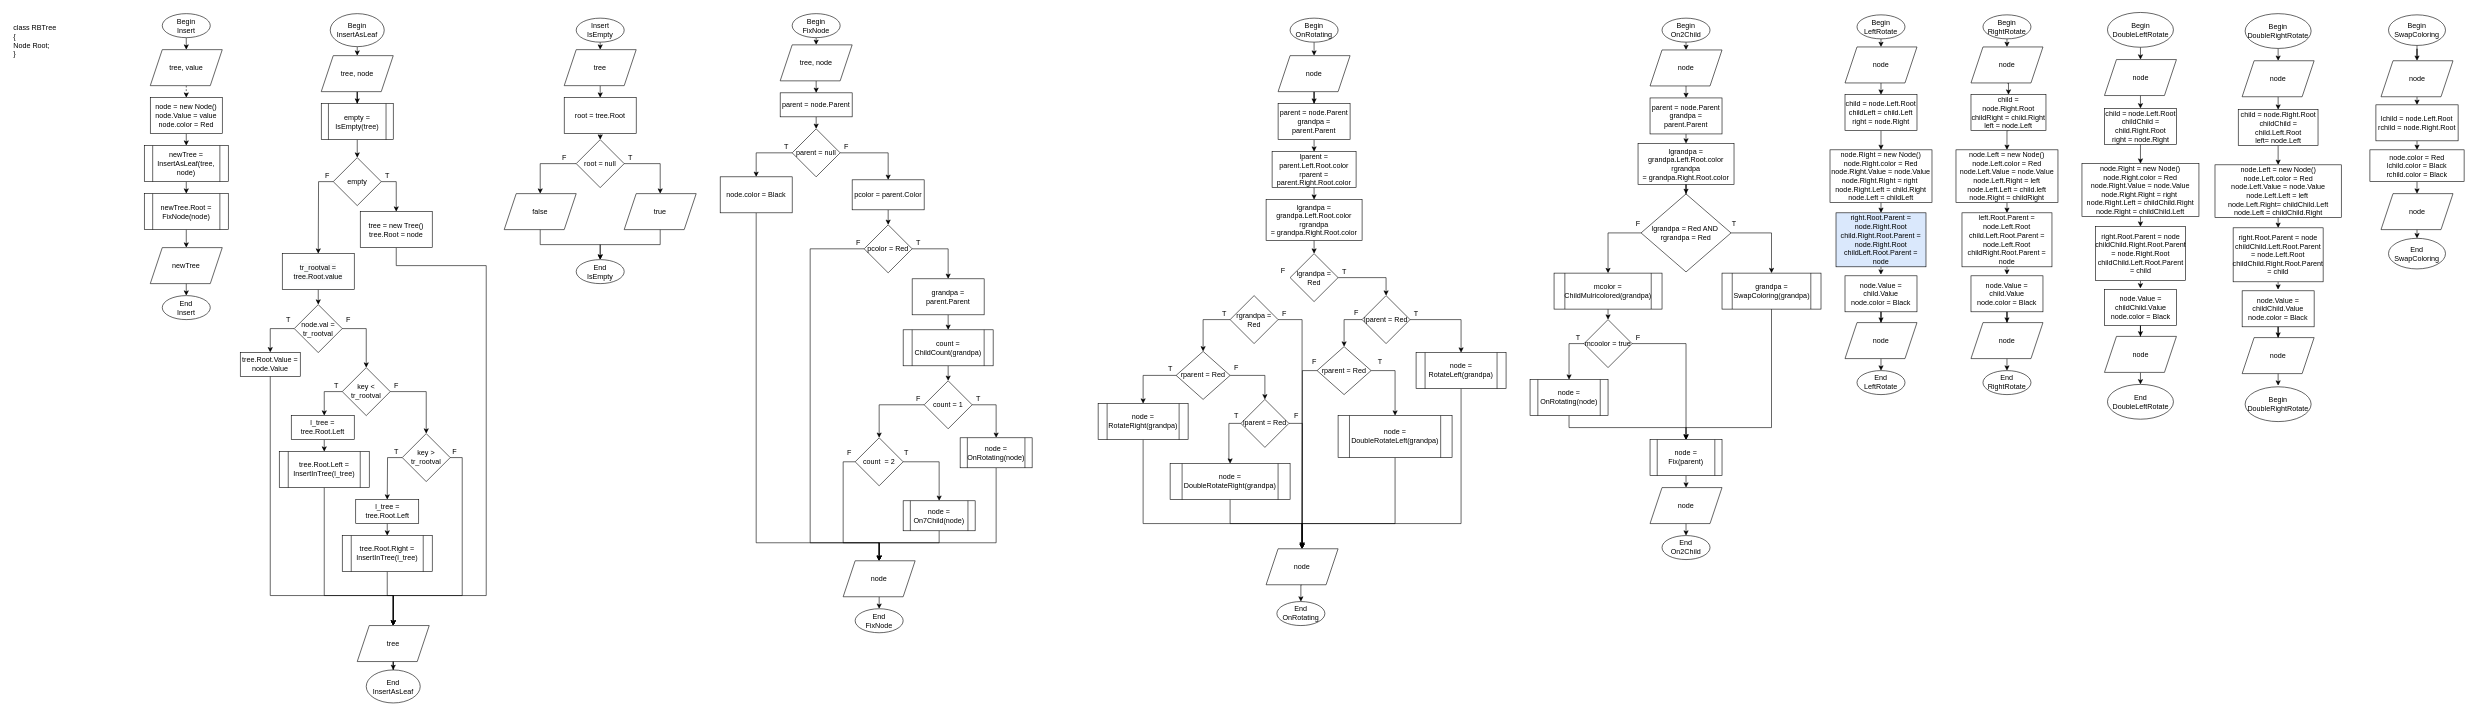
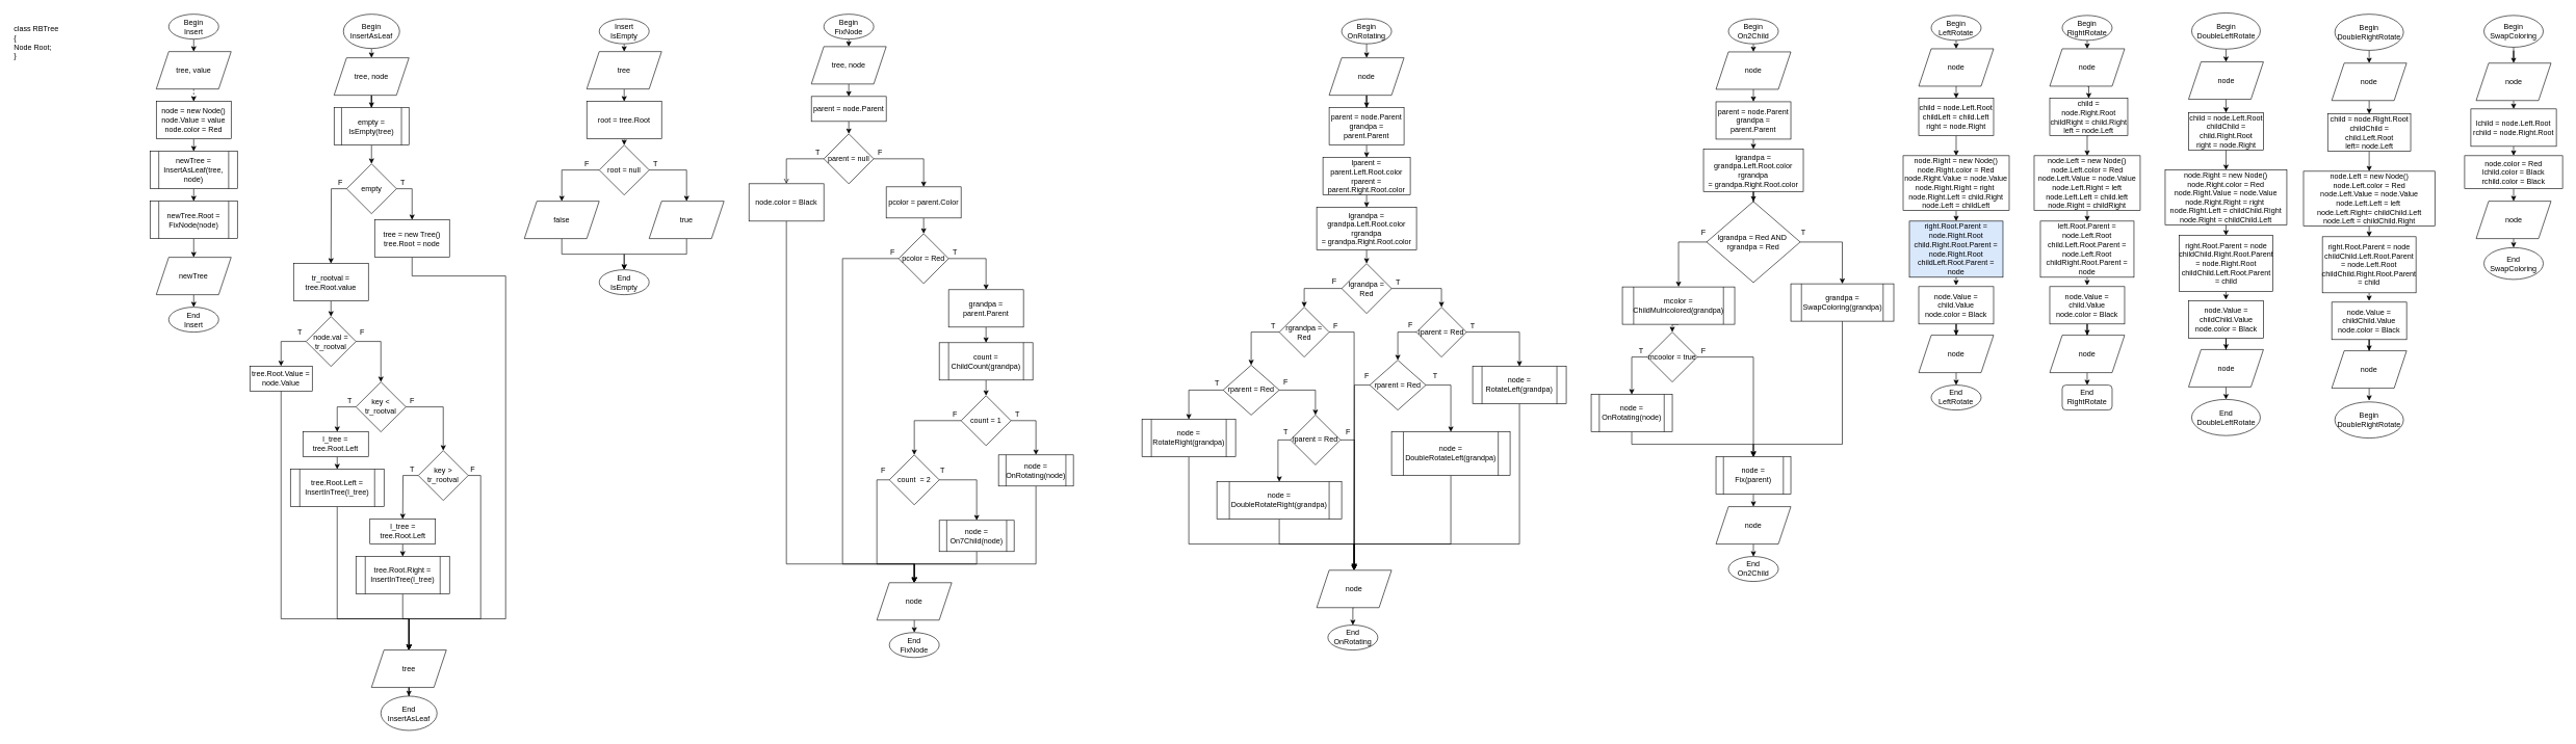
- <mxCell id="80" style="edgeStyle=orthogonalEdgeStyle;rounded=0;orthogonalLoop=1;jettySize=auto;html=1;exitX=0;exitY=0.5;exitDx=0;exitDy=0;" parent="1" source="82" target="84" edge="1"><mxGeometry relative="1" as="geometry" /></mxCell>
+ <mxCell id="80" style="edgeStyle=orthogonalEdgeStyle;rounded=0;orthogonalLoop=1;jettySize=auto;html=1;exitX=0;exitY=0.5;exitDx=0;exitDy=0;endArrow=open;" parent="1" source="82" target="84" edge="1"><mxGeometry relative="1" as="geometry" /></mxCell>
+ <mxCell id="127" style="edgeStyle=orthogonalEdgeStyle;rounded=0;orthogonalLoop=1;jettySize=auto;html=1;exitX=0;exitY=0.5;exitDx=0;exitDy=0;entryX=0.5;entryY=0;entryDx=0;entryDy=0;" parent="1" source="128" target="144" edge="1"><mxGeometry relative="1" as="geometry" /></mxCell>
- <mxCell id="181" value="mcolor = ChildMulricolored(grandpa)" style="shape=process;whiteSpace=wrap;html=1;backgroundOutline=1;align=center;" parent="1" vertex="1"><mxGeometry x="2590" y="454.5" width="180" height="60" as="geometry" /></mxCell>
+ <mxCell id="181" value="mcolor = ChildMulricolored(grandpa)" style="shape=process;whiteSpace=wrap;html=1;backgroundOutline=1;align=center;" parent="1" vertex="1"><mxGeometry x="2600" y="459.5" width="180" height="60" as="geometry" /></mxCell>
- <mxCell id="225" value="End&lt;br&gt;RightRotate" style="ellipse;whiteSpace=wrap;html=1;align=center;" parent="1" vertex="1"><mxGeometry x="3305" y="617" width="80" height="40" as="geometry" /></mxCell>
+ <mxCell id="225" value="End&lt;br&gt;RightRotate" style="whiteSpace=wrap;html=1;align=center;rounded=1;" parent="1" vertex="1"><mxGeometry x="3305" y="617" width="80" height="40" as="geometry" /></mxCell>
